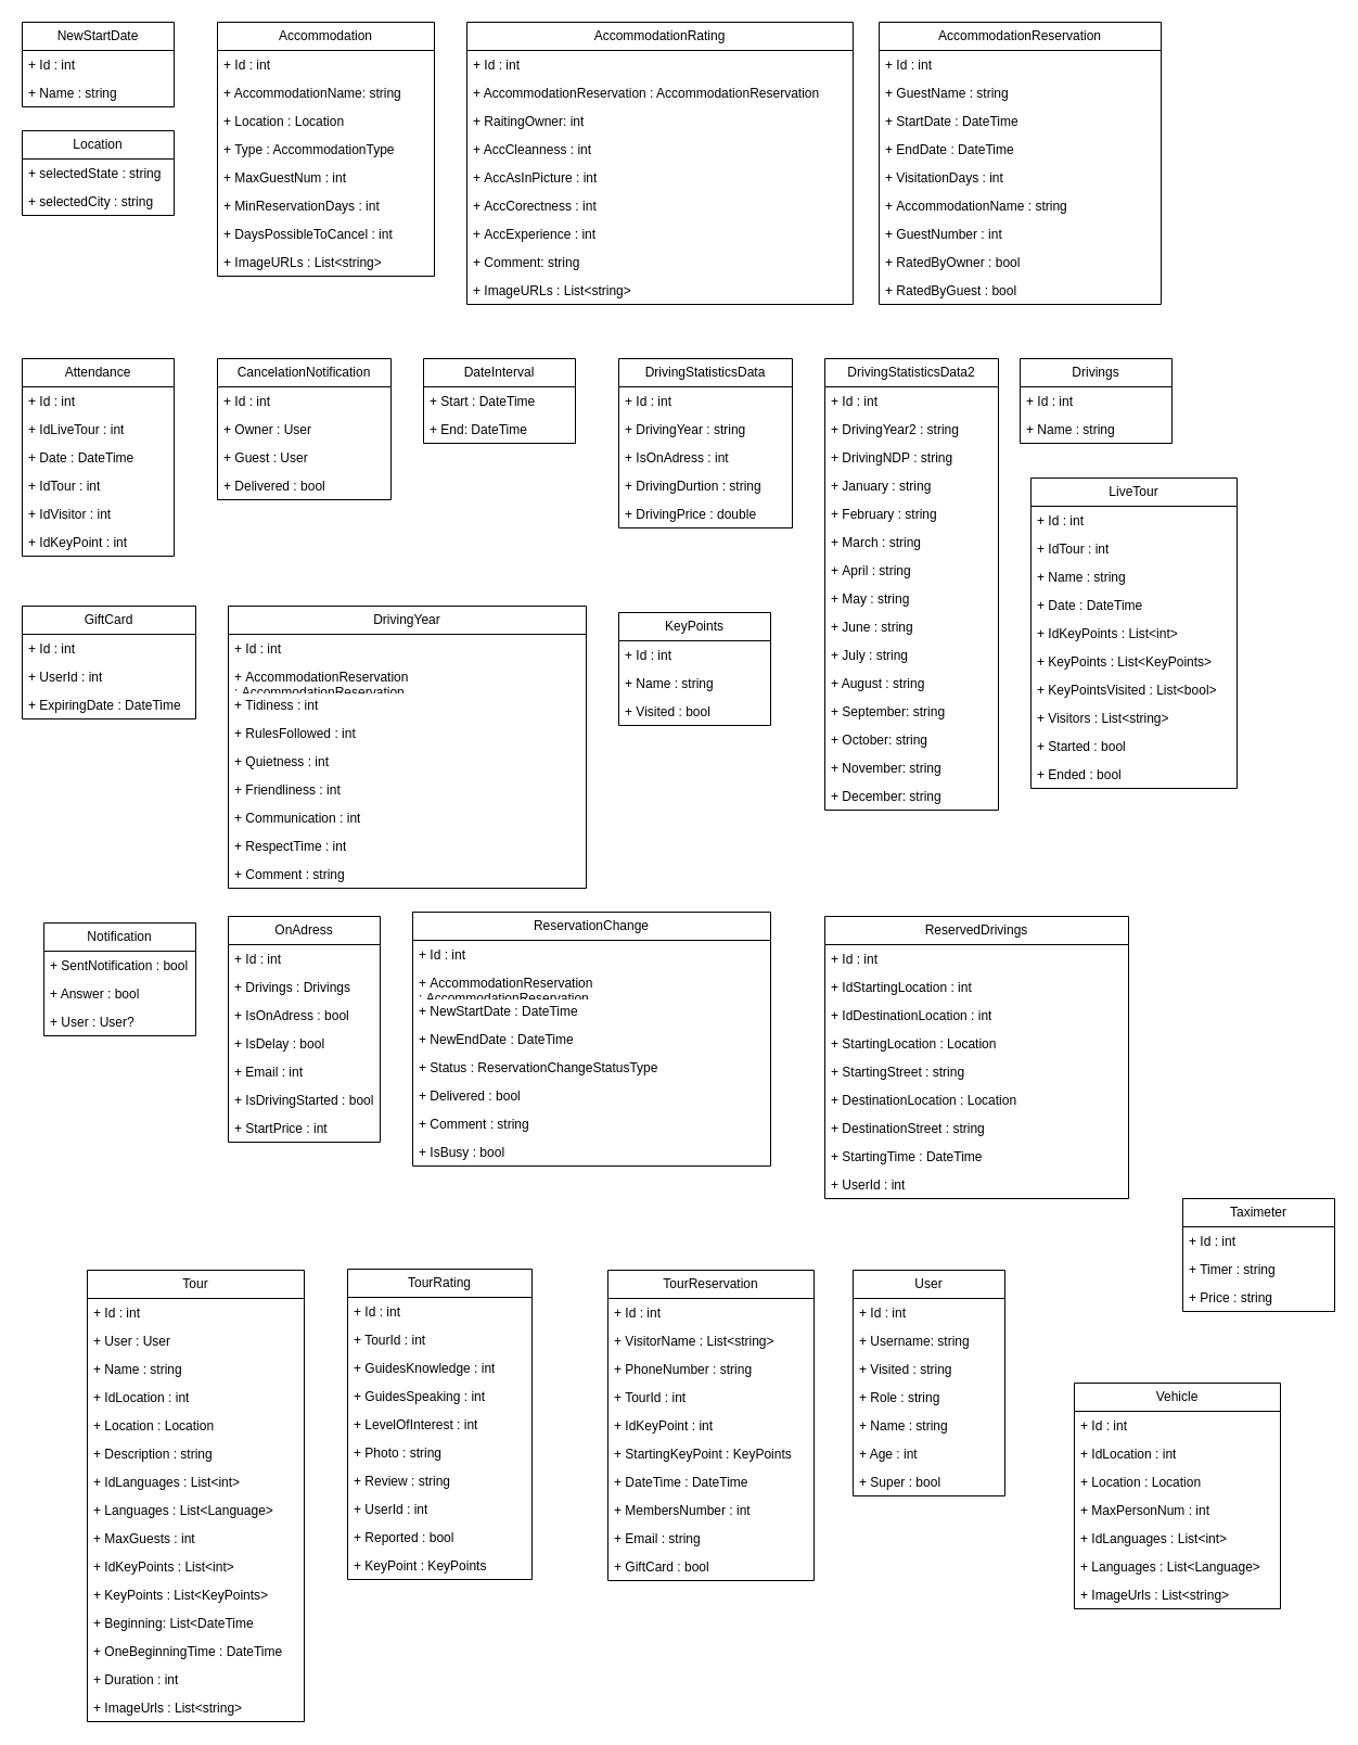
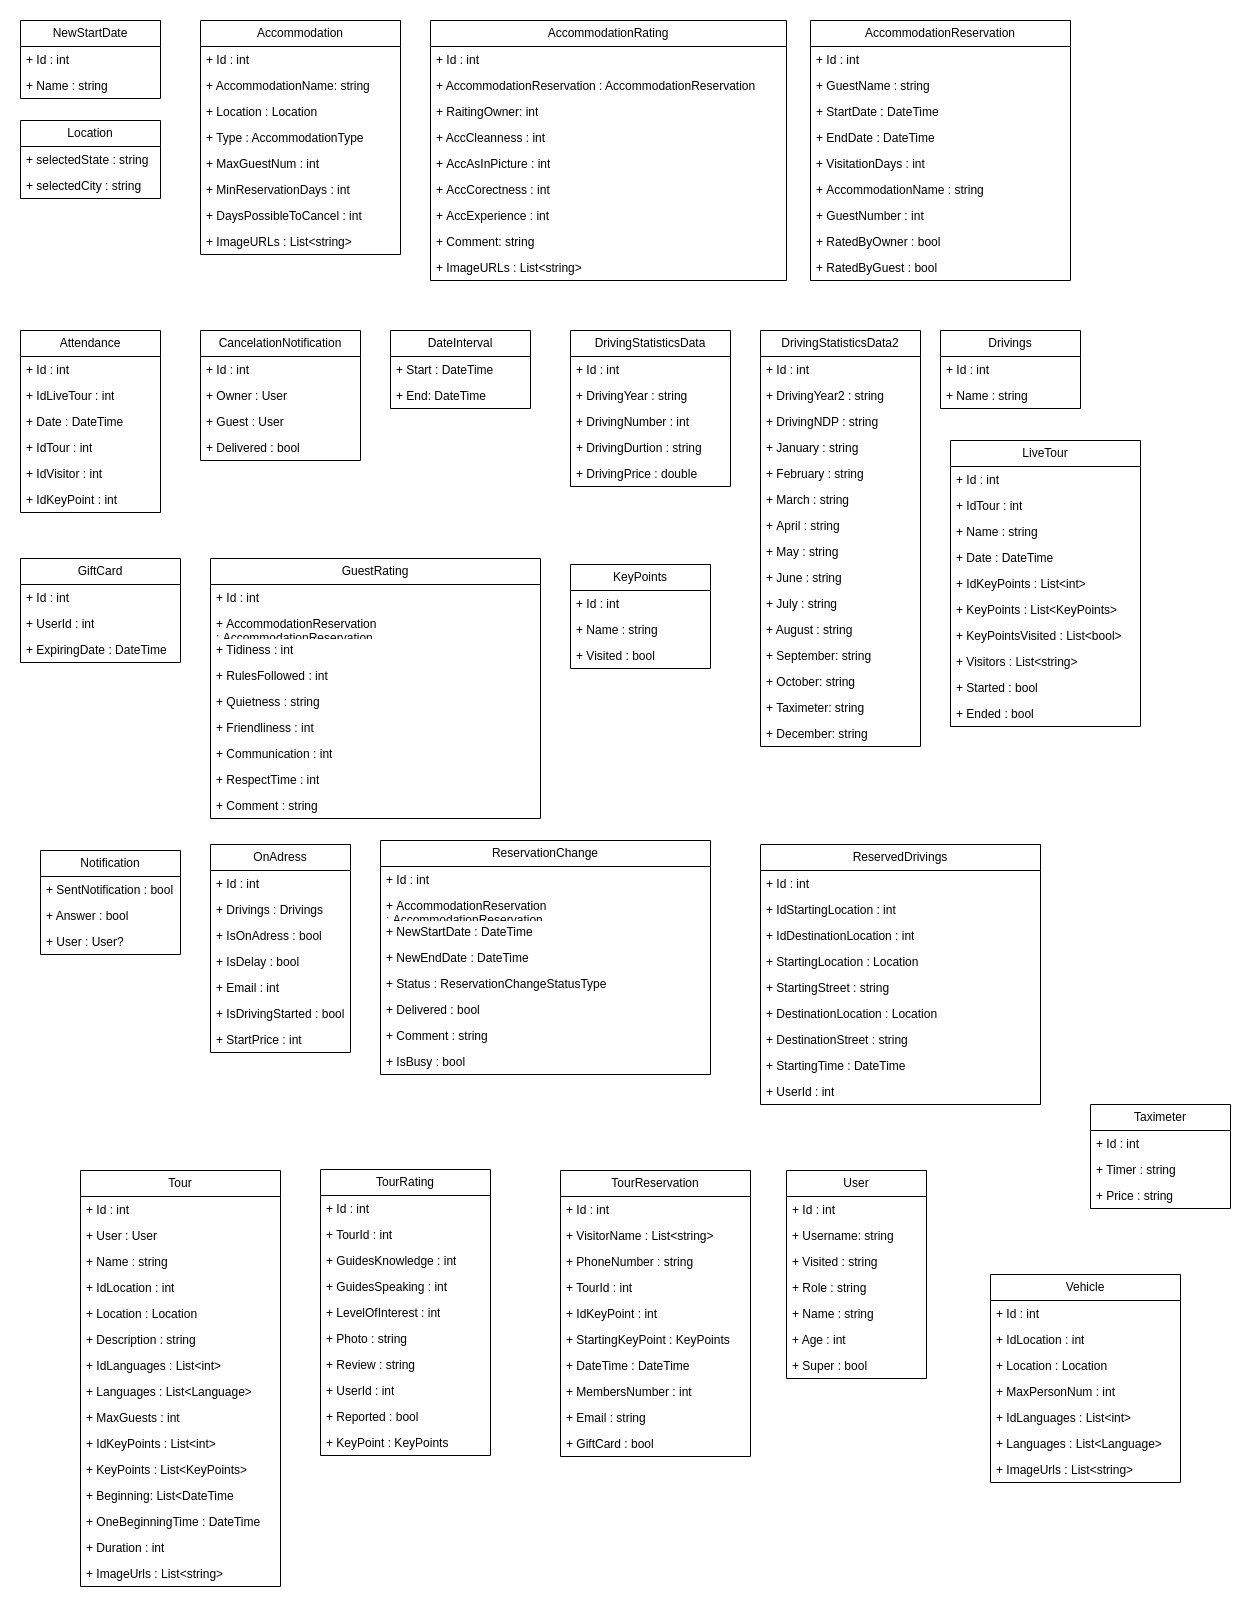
- <mxCell id="55" value="+ IsOnAdress : int" style="text;strokeColor=none;fillColor=none;align=left;verticalAlign=top;spacingLeft=4;spacingRight=4;overflow=hidden;rotatable=0;points=[[0,0.5],[1,0.5]];portConstraint=eastwest;whiteSpace=wrap;html=1;" vertex="1" parent="52"><mxGeometry y="78" width="160" height="26" as="geometry" /></mxCell>
+ <mxCell id="55" value="+ DrivingNumber : int" style="text;strokeColor=none;fillColor=none;align=left;verticalAlign=top;spacingLeft=4;spacingRight=4;overflow=hidden;rotatable=0;points=[[0,0.5],[1,0.5]];portConstraint=eastwest;whiteSpace=wrap;html=1;" vertex="1" parent="52"><mxGeometry y="78" width="160" height="26" as="geometry" /></mxCell>
- <mxCell id="81" value="DrivingYear" style="swimlane;fontStyle=0;childLayout=stackLayout;horizontal=1;startSize=26;fillColor=none;horizontalStack=0;resizeParent=1;resizeParentMax=0;resizeLast=0;collapsible=1;marginBottom=0;whiteSpace=wrap;html=1;" vertex="1" parent="1"><mxGeometry x="210" y="558" width="330" height="260" as="geometry" /></mxCell>
+ <mxCell id="81" value="GuestRating" style="swimlane;fontStyle=0;childLayout=stackLayout;horizontal=1;startSize=26;fillColor=none;horizontalStack=0;resizeParent=1;resizeParentMax=0;resizeLast=0;collapsible=1;marginBottom=0;whiteSpace=wrap;html=1;" vertex="1" parent="1"><mxGeometry x="210" y="558" width="330" height="260" as="geometry" /></mxCell>
- <mxCell id="86" value="+&amp;nbsp;Quietness : int" style="text;strokeColor=none;fillColor=none;align=left;verticalAlign=top;spacingLeft=4;spacingRight=4;overflow=hidden;rotatable=0;points=[[0,0.5],[1,0.5]];portConstraint=eastwest;whiteSpace=wrap;html=1;" vertex="1" parent="81"><mxGeometry y="130" width="330" height="26" as="geometry" /></mxCell>
+ <mxCell id="86" value="+&amp;nbsp;Quietness : string" style="text;strokeColor=none;fillColor=none;align=left;verticalAlign=top;spacingLeft=4;spacingRight=4;overflow=hidden;rotatable=0;points=[[0,0.5],[1,0.5]];portConstraint=eastwest;whiteSpace=wrap;html=1;" vertex="1" parent="81"><mxGeometry y="130" width="330" height="26" as="geometry" /></mxCell>
- <mxCell id="72" value="+ November: string" style="text;strokeColor=none;fillColor=none;align=left;verticalAlign=top;spacingLeft=4;spacingRight=4;overflow=hidden;rotatable=0;points=[[0,0.5],[1,0.5]];portConstraint=eastwest;whiteSpace=wrap;html=1;" vertex="1" parent="58"><mxGeometry y="364" width="160" height="26" as="geometry" /></mxCell>
+ <mxCell id="72" value="+ Taximeter: string" style="text;strokeColor=none;fillColor=none;align=left;verticalAlign=top;spacingLeft=4;spacingRight=4;overflow=hidden;rotatable=0;points=[[0,0.5],[1,0.5]];portConstraint=eastwest;whiteSpace=wrap;html=1;" vertex="1" parent="58"><mxGeometry y="364" width="160" height="26" as="geometry" /></mxCell>
